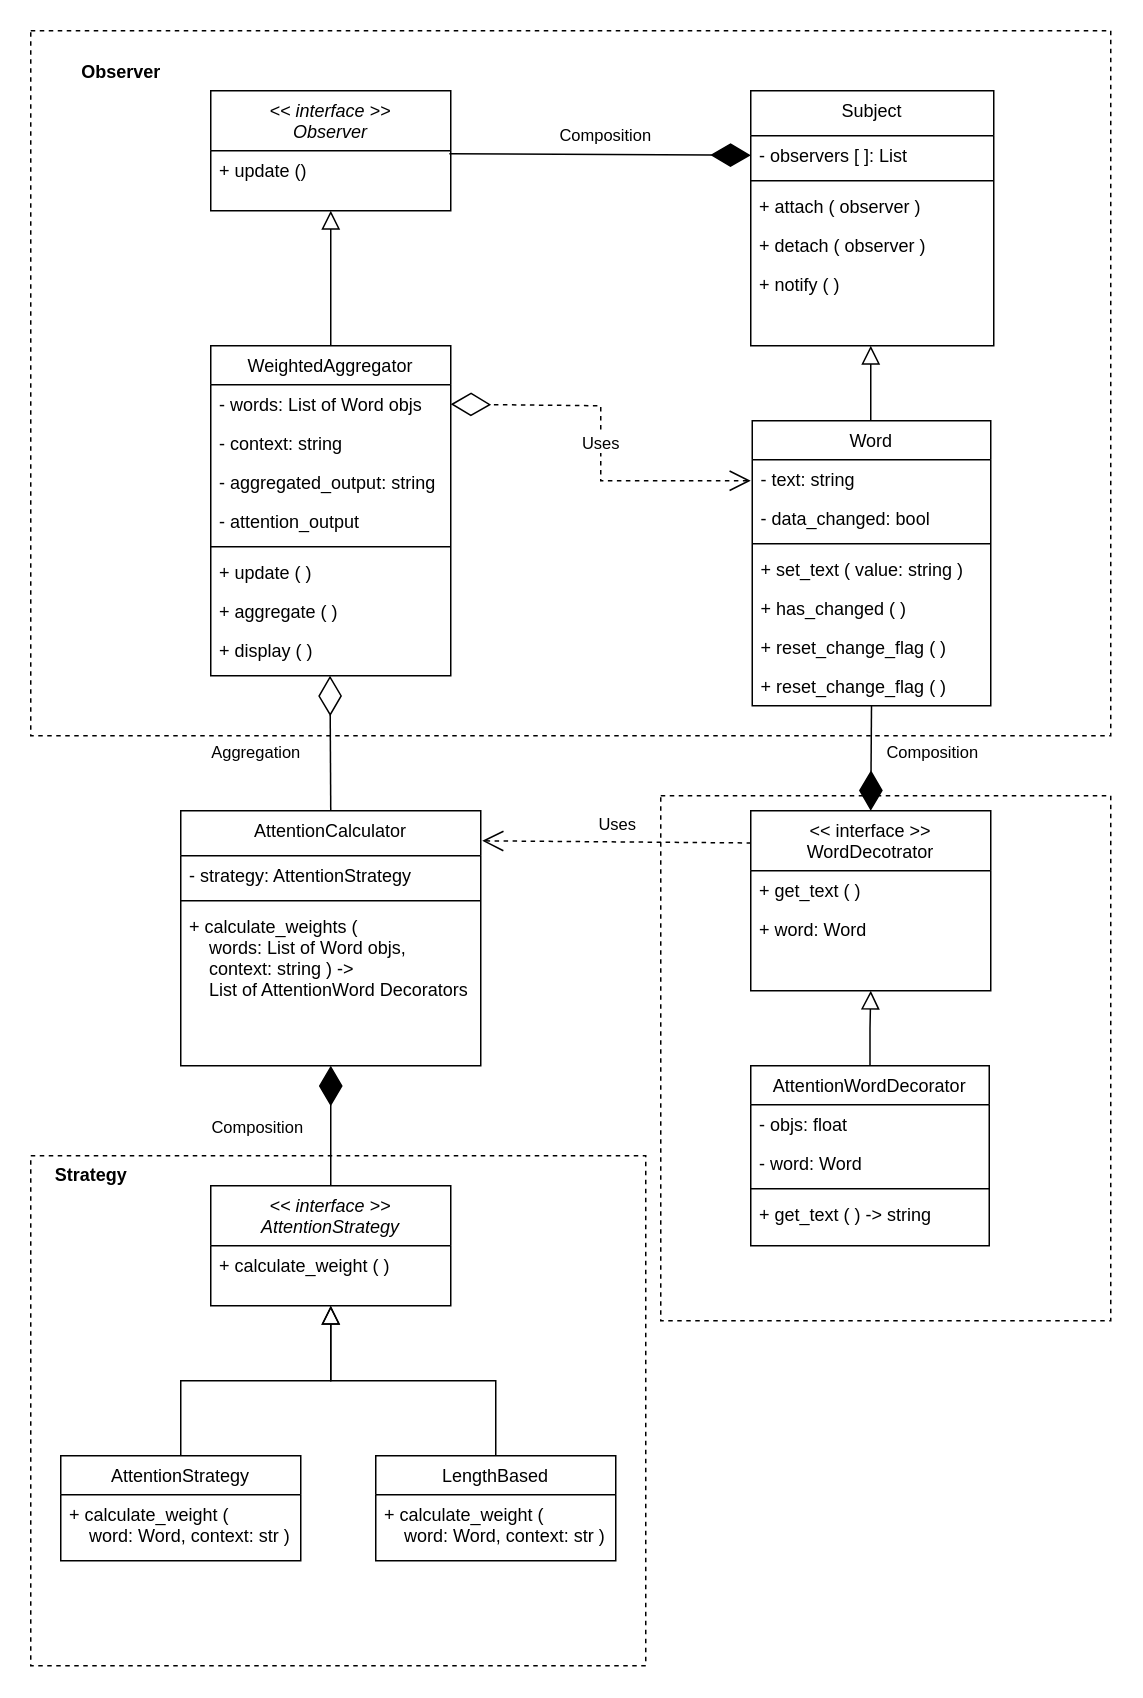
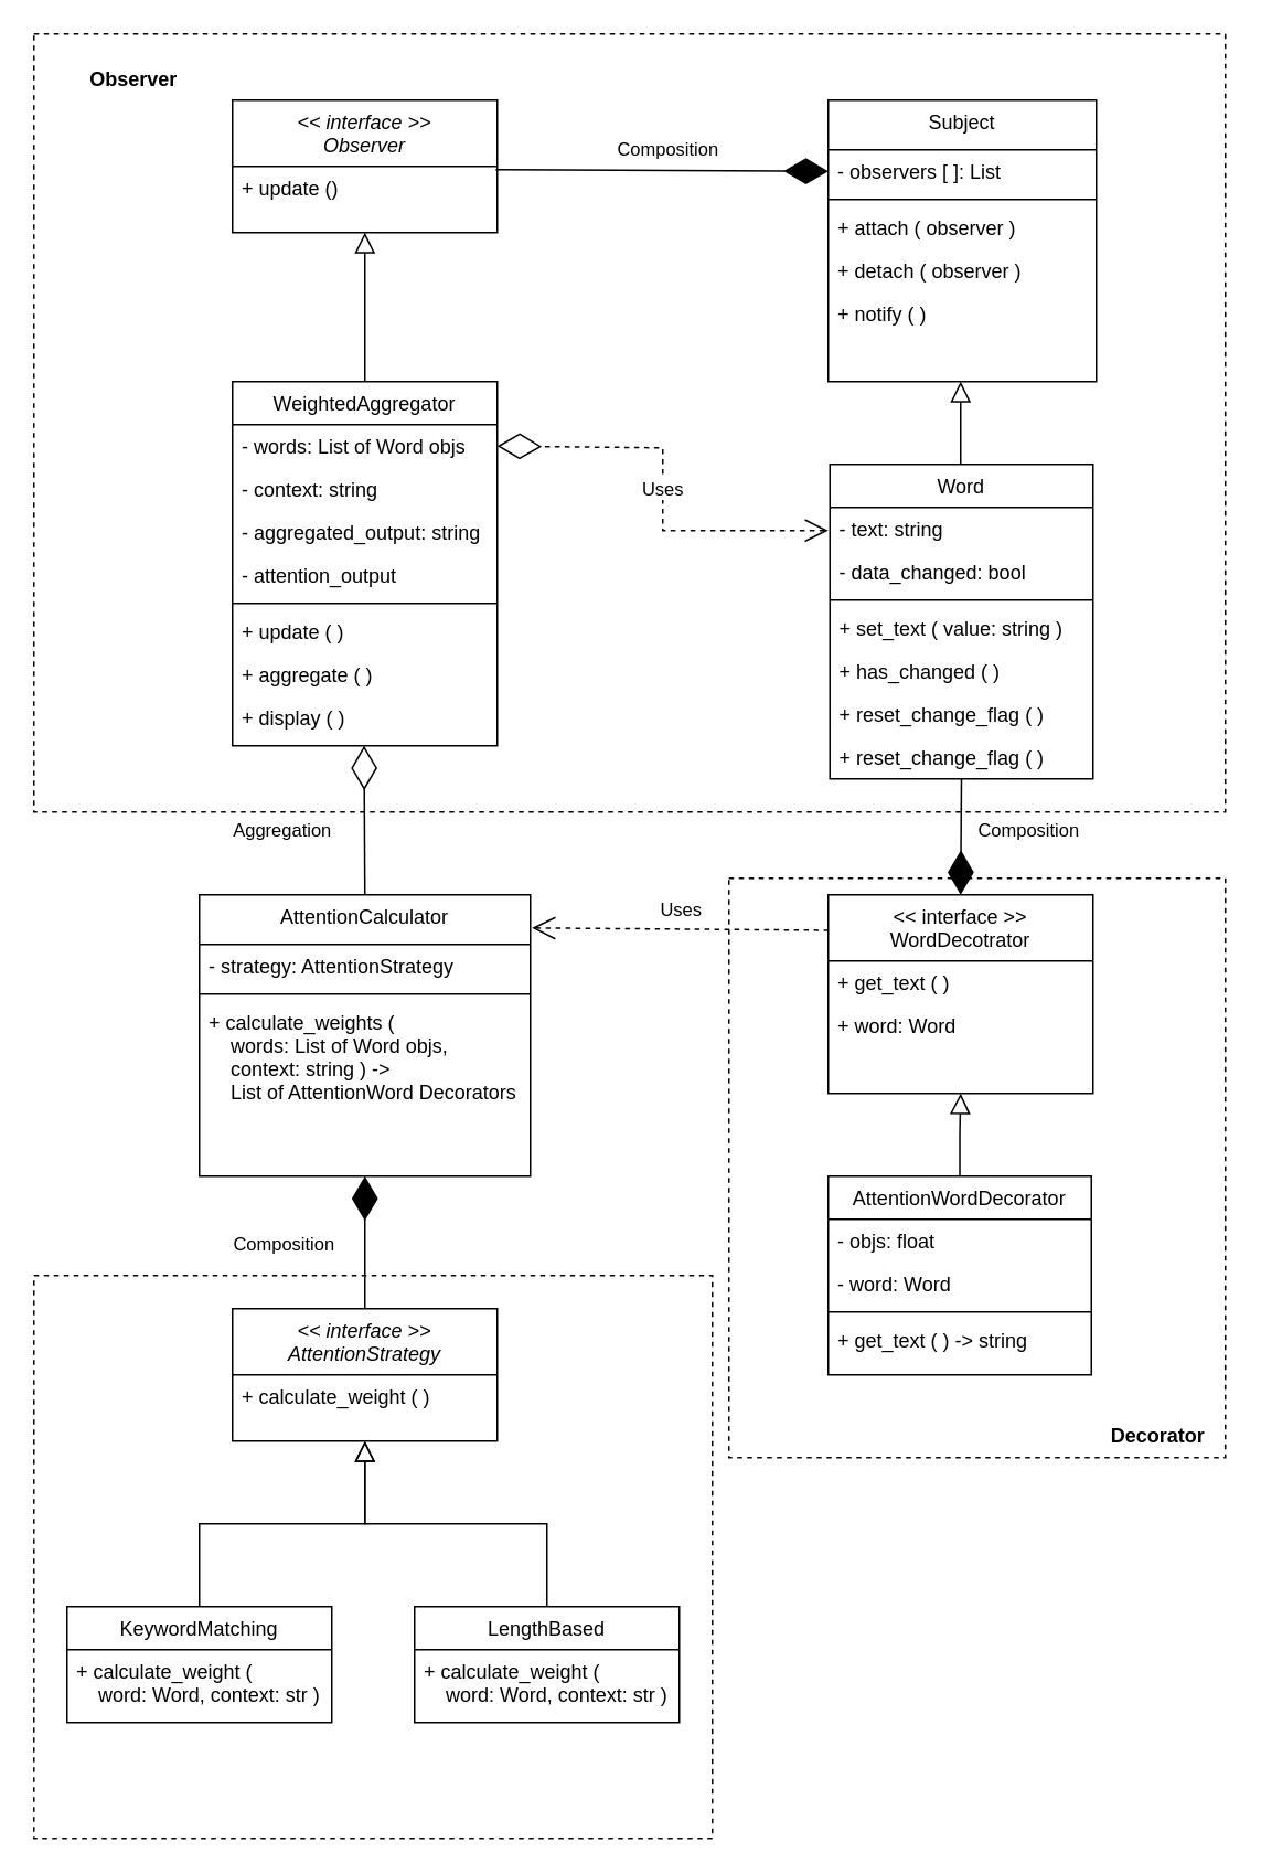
- <mxCell id="65" value="Strategy" style="text;align=center;fontStyle=1;verticalAlign=middle;spacingLeft=3;spacingRight=3;strokeColor=none;rotatable=0;points=[[0,0.5],[1,0.5]];portConstraint=eastwest;html=1;" vertex="1" parent="1"><mxGeometry x="20" y="770" width="80" height="26" as="geometry" /></mxCell>
+ <mxCell id="63" value="Decorator" style="text;align=center;fontStyle=1;verticalAlign=middle;spacingLeft=3;spacingRight=3;strokeColor=none;rotatable=0;points=[[0,0.5],[1,0.5]];portConstraint=eastwest;html=1;" vertex="1" parent="1"><mxGeometry x="659" y="854" width="80" height="26" as="geometry" /></mxCell>
- <mxCell id="31" value="AttentionStrategy" style="swimlane;fontStyle=0;align=center;verticalAlign=top;childLayout=stackLayout;horizontal=1;startSize=26;horizontalStack=0;resizeParent=1;resizeLast=0;collapsible=1;marginBottom=0;rounded=0;shadow=0;strokeWidth=1;" vertex="1" parent="1"><mxGeometry x="40" y="970" width="160" height="70" as="geometry"><mxRectangle x="130" y="380" width="160" height="26" as="alternateBounds" /></mxGeometry></mxCell>
+ <mxCell id="31" value="KeywordMatching" style="swimlane;fontStyle=0;align=center;verticalAlign=top;childLayout=stackLayout;horizontal=1;startSize=26;horizontalStack=0;resizeParent=1;resizeLast=0;collapsible=1;marginBottom=0;rounded=0;shadow=0;strokeWidth=1;" vertex="1" parent="1"><mxGeometry x="40" y="970" width="160" height="70" as="geometry"><mxRectangle x="130" y="380" width="160" height="26" as="alternateBounds" /></mxGeometry></mxCell>
